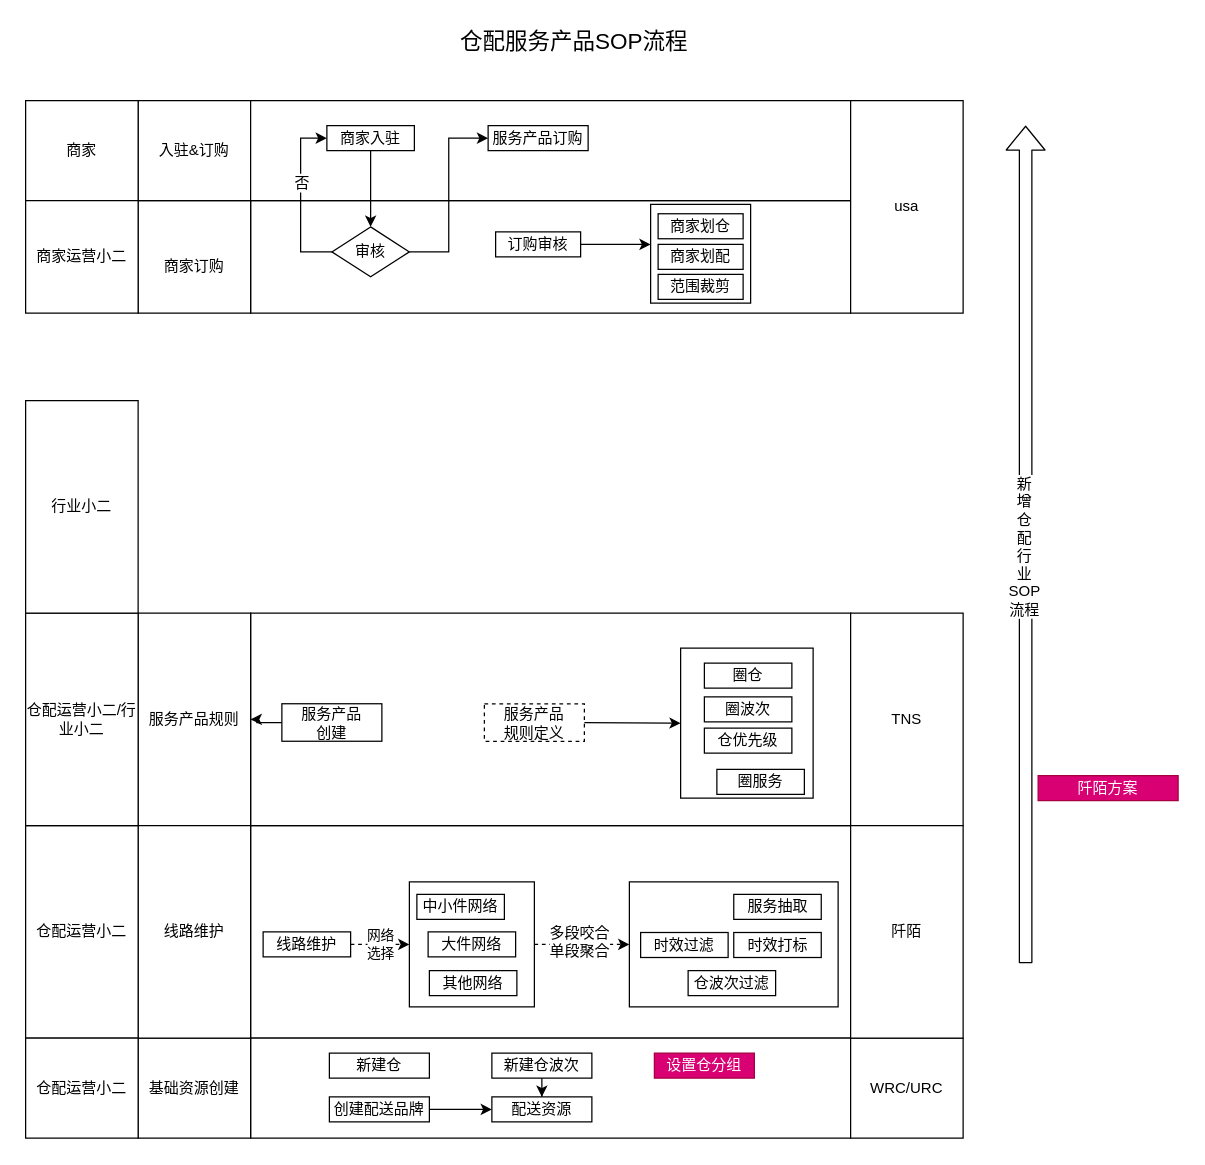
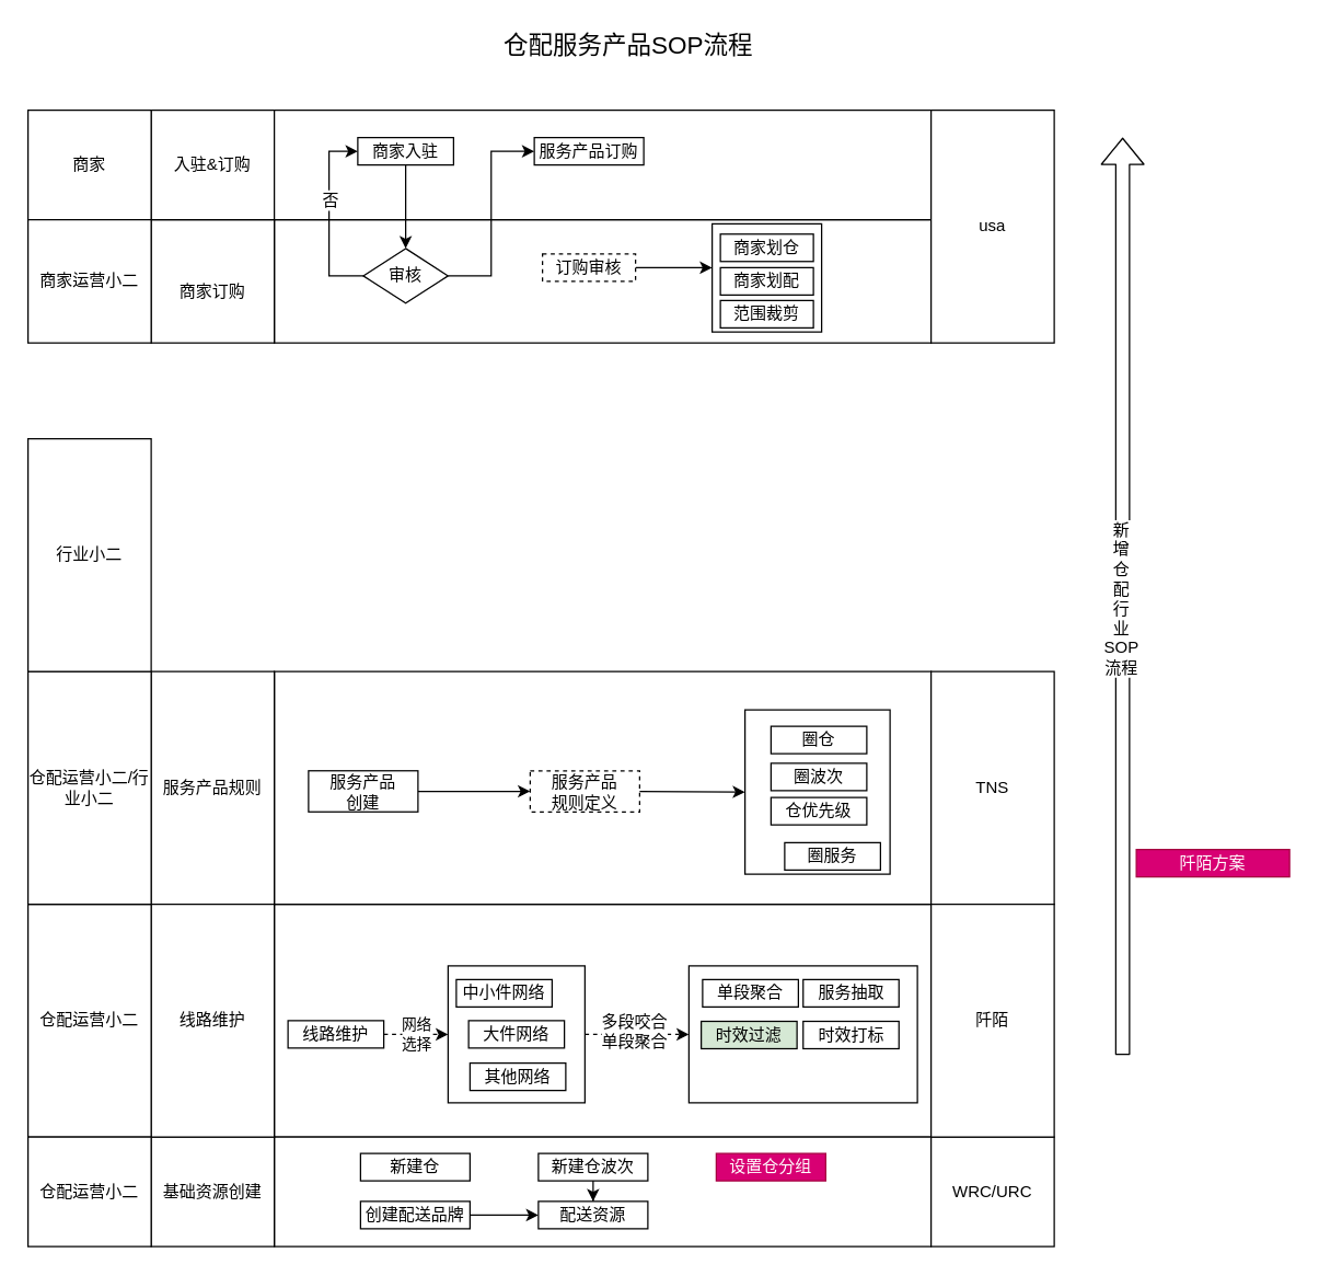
- <mxCell id="48" value="订购审核" style="rounded=0;whiteSpace=wrap;html=1;" vertex="1" parent="1"><mxGeometry x="396" y="185" width="68" height="20" as="geometry" /></mxCell>
+ <mxCell id="48" value="订购审核" style="rounded=0;whiteSpace=wrap;html=1;dashed=1;" vertex="1" parent="1"><mxGeometry x="396" y="185" width="68" height="20" as="geometry" /></mxCell>
- <mxCell id="66" value="" style="edgeStyle=orthogonalEdgeStyle;rounded=0;orthogonalLoop=1;jettySize=auto;html=1;" edge="1" parent="1" source="67" target="17"><mxGeometry relative="1" as="geometry"><mxPoint x="380" y="578" as="targetPoint" /></mxGeometry></mxCell>
+ <mxCell id="66" value="" style="edgeStyle=orthogonalEdgeStyle;rounded=0;orthogonalLoop=1;jettySize=auto;html=1;entryX=0;entryY=0.5;entryDx=0;entryDy=0;" edge="1" parent="1" source="67" target="18"><mxGeometry relative="1" as="geometry"><mxPoint x="380" y="578" as="targetPoint" /></mxGeometry></mxCell>
+ <mxCell id="61" value="单段聚合" style="rounded=0;whiteSpace=wrap;html=1;" vertex="1" parent="1"><mxGeometry x="513" y="715" width="70" height="20" as="geometry" /></mxCell>
- <mxCell id="34" value="时效过滤" style="rounded=0;whiteSpace=wrap;html=1;" vertex="1" parent="1"><mxGeometry x="512" y="745.5" width="70" height="20" as="geometry" /></mxCell>
+ <mxCell id="34" value="时效过滤" style="rounded=0;whiteSpace=wrap;html=1;fillColor=#d5e8d4;" vertex="1" parent="1"><mxGeometry x="512" y="745.5" width="70" height="20" as="geometry" /></mxCell>
- <mxCell id="62" value="仓波次过滤" style="rounded=0;whiteSpace=wrap;html=1;" vertex="1" parent="1"><mxGeometry x="550" y="776" width="70" height="20" as="geometry" /></mxCell>
